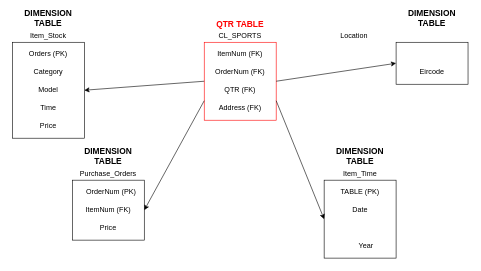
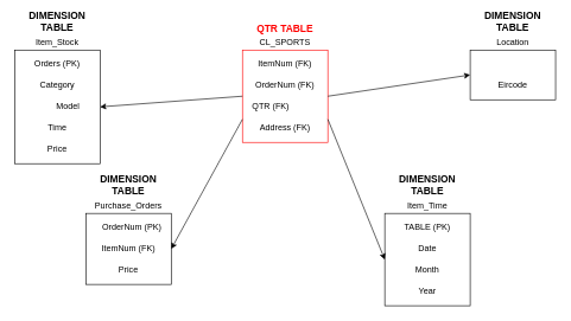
- <mxCell id="20" value="Location" style="text;html=1;strokeColor=none;fillColor=none;align=center;verticalAlign=middle;whiteSpace=wrap;rounded=0;" vertex="1" parent="1"><mxGeometry x="570" y="50" width="40" height="20" as="geometry" /></mxCell>
+ <mxCell id="20" value="Location" style="text;html=1;strokeColor=none;fillColor=none;align=center;verticalAlign=middle;whiteSpace=wrap;rounded=0;" vertex="1" parent="1"><mxGeometry x="700" y="50" width="40" height="20" as="geometry" /></mxCell>
- <mxCell id="14" value="Model" style="text;html=1;strokeColor=none;fillColor=none;align=center;verticalAlign=middle;whiteSpace=wrap;rounded=0;" vertex="1" parent="1"><mxGeometry x="40" y="140" width="80" height="20" as="geometry" /></mxCell>
+ <mxCell id="14" value="Model" style="text;html=1;strokeColor=none;fillColor=none;align=center;verticalAlign=middle;whiteSpace=wrap;rounded=0;" vertex="1" parent="1"><mxGeometry x="55" y="140" width="80" height="20" as="geometry" /></mxCell>
- <mxCell id="7" value="QTR (FK)" style="text;html=1;strokeColor=none;fillColor=none;align=center;verticalAlign=middle;whiteSpace=wrap;rounded=0;" vertex="1" parent="1"><mxGeometry x="365" y="140" width="70" height="20" as="geometry" /></mxCell>
+ <mxCell id="7" value="QTR (FK)" style="text;html=1;strokeColor=none;fillColor=none;align=center;verticalAlign=middle;whiteSpace=wrap;rounded=0;" vertex="1" parent="1"><mxGeometry x="345" y="140" width="70" height="20" as="geometry" /></mxCell>
+ <mxCell id="33" value="Month" style="text;html=1;strokeColor=none;fillColor=none;align=center;verticalAlign=middle;whiteSpace=wrap;rounded=0;" vertex="1" parent="1"><mxGeometry x="560" y="370" width="80" height="20" as="geometry" /></mxCell>
- <mxCell id="34" value="Year" style="text;html=1;strokeColor=none;fillColor=none;align=center;verticalAlign=middle;whiteSpace=wrap;rounded=0;" vertex="1" parent="1"><mxGeometry x="570" y="400" width="80" height="20" as="geometry" /></mxCell>
+ <mxCell id="34" value="Year" style="text;html=1;strokeColor=none;fillColor=none;align=center;verticalAlign=middle;whiteSpace=wrap;rounded=0;" vertex="1" parent="1"><mxGeometry x="560" y="400" width="80" height="20" as="geometry" /></mxCell>
